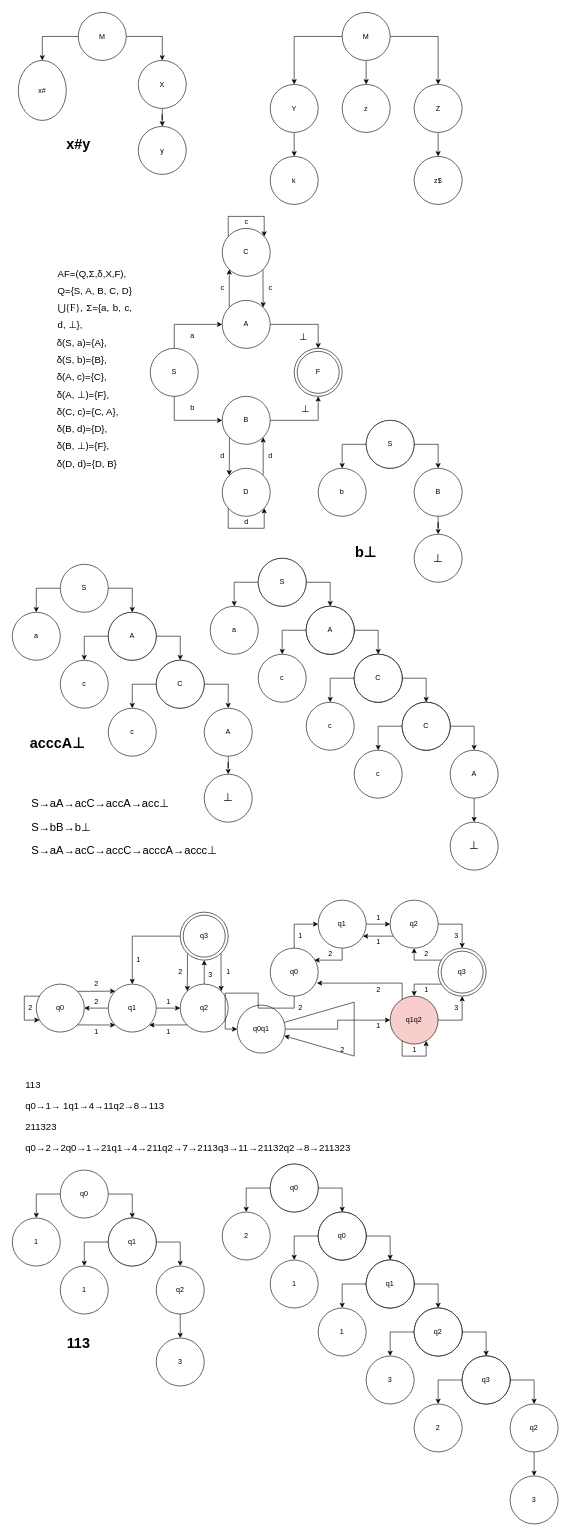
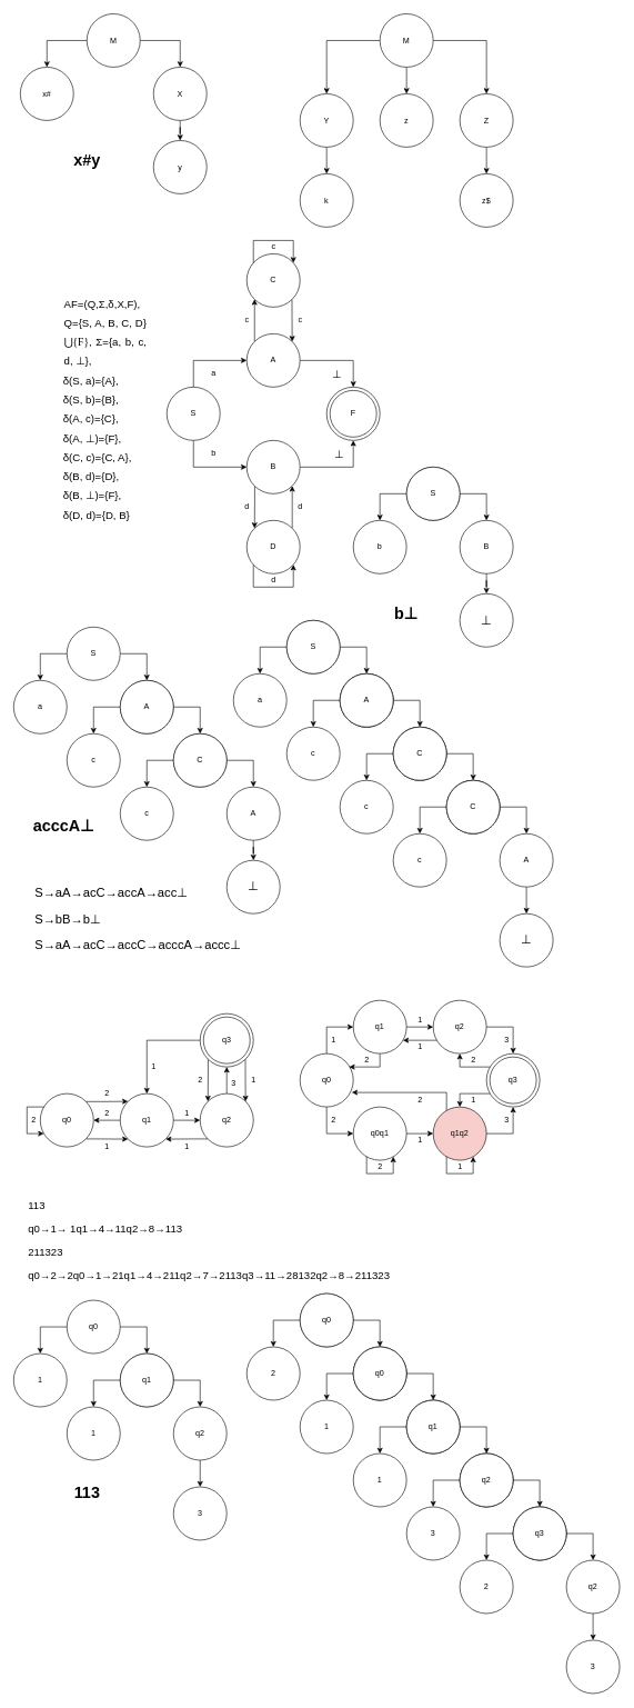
- <mxCell id="4" value="x#" style="ellipse;whiteSpace=wrap;html=1;aspect=fixed;" vertex="1" parent="1"><mxGeometry x="30" y="100" width="80" height="100" as="geometry" /></mxCell>
+ <mxCell id="4" value="x#" style="ellipse;whiteSpace=wrap;html=1;aspect=fixed;" vertex="1" parent="1"><mxGeometry x="30" y="100" width="80" height="80" as="geometry" /></mxCell>
- <mxCell id="138" value="q0q1" style="ellipse;whiteSpace=wrap;html=1;aspect=fixed;" vertex="1" parent="1"><mxGeometry x="395" y="1675" width="80" height="80" as="geometry" /></mxCell>
+ <mxCell id="138" value="q0q1" style="ellipse;whiteSpace=wrap;html=1;aspect=fixed;" vertex="1" parent="1"><mxGeometry x="530" y="1660" width="80" height="80" as="geometry" /></mxCell>
- <mxCell id="161" value="&lt;b style=&quot;font-weight: normal&quot; id=&quot;docs-internal-guid-4954e0fb-7fff-2553-863b-913e0501799c&quot;&gt;&lt;p dir=&quot;ltr&quot; style=&quot;line-height: 1.38 ; margin-top: 0pt ; margin-bottom: 10pt&quot;&gt;&lt;span style=&quot;font-size: 12pt; font-family: calibri, sans-serif; color: rgb(0, 0, 0); background-color: transparent; font-weight: 400; font-style: normal; font-variant: normal; text-decoration: none; vertical-align: baseline;&quot;&gt;113&lt;/span&gt;&lt;/p&gt;&lt;p dir=&quot;ltr&quot; style=&quot;line-height: 1.38 ; margin-top: 0pt ; margin-bottom: 10pt&quot;&gt;&lt;span style=&quot;font-size: 12pt; font-family: calibri, sans-serif; color: rgb(0, 0, 0); background-color: transparent; font-weight: 400; font-style: normal; font-variant: normal; text-decoration: none; vertical-align: baseline;&quot;&gt;q0→1→ 1q1→4→11q2→8→113&lt;/span&gt;&lt;/p&gt;&lt;p dir=&quot;ltr&quot; style=&quot;line-height: 1.38 ; margin-top: 0pt ; margin-bottom: 10pt&quot;&gt;&lt;span style=&quot;font-size: 12pt; font-family: calibri, sans-serif; color: rgb(0, 0, 0); background-color: transparent; font-weight: 400; font-style: normal; font-variant: normal; text-decoration: none; vertical-align: baseline;&quot;&gt;211323&lt;/span&gt;&lt;/p&gt;&lt;p dir=&quot;ltr&quot; style=&quot;line-height: 1.38 ; margin-top: 0pt ; margin-bottom: 10pt&quot;&gt;&lt;span style=&quot;font-size: 12pt; font-family: calibri, sans-serif; color: rgb(0, 0, 0); background-color: transparent; font-weight: 400; font-style: normal; font-variant: normal; text-decoration: none; vertical-align: baseline;&quot;&gt;q0→2→2q0→1→21q1→4→211q2→7→2113q3→11→21132q2→8→211323&lt;/span&gt;&lt;/p&gt;&lt;/b&gt;&lt;br class=&quot;Apple-interchange-newline&quot;&gt;" style="text;whiteSpace=wrap;html=1;" vertex="1" parent="1"><mxGeometry x="40" y="1790" width="530" height="170" as="geometry" /></mxCell>
+ <mxCell id="161" value="&lt;b style=&quot;font-weight: normal&quot; id=&quot;docs-internal-guid-4954e0fb-7fff-2553-863b-913e0501799c&quot;&gt;&lt;p dir=&quot;ltr&quot; style=&quot;line-height: 1.38 ; margin-top: 0pt ; margin-bottom: 10pt&quot;&gt;&lt;span style=&quot;font-size: 12pt; font-family: calibri, sans-serif; color: rgb(0, 0, 0); background-color: transparent; font-weight: 400; font-style: normal; font-variant: normal; text-decoration: none; vertical-align: baseline;&quot;&gt;113&lt;/span&gt;&lt;/p&gt;&lt;p dir=&quot;ltr&quot; style=&quot;line-height: 1.38 ; margin-top: 0pt ; margin-bottom: 10pt&quot;&gt;&lt;span style=&quot;font-size: 12pt; font-family: calibri, sans-serif; color: rgb(0, 0, 0); background-color: transparent; font-weight: 400; font-style: normal; font-variant: normal; text-decoration: none; vertical-align: baseline;&quot;&gt;q0→1→ 1q1→4→11q2→8→113&lt;/span&gt;&lt;/p&gt;&lt;p dir=&quot;ltr&quot; style=&quot;line-height: 1.38 ; margin-top: 0pt ; margin-bottom: 10pt&quot;&gt;&lt;span style=&quot;font-size: 12pt; font-family: calibri, sans-serif; color: rgb(0, 0, 0); background-color: transparent; font-weight: 400; font-style: normal; font-variant: normal; text-decoration: none; vertical-align: baseline;&quot;&gt;211323&lt;/span&gt;&lt;/p&gt;&lt;p dir=&quot;ltr&quot; style=&quot;line-height: 1.38 ; margin-top: 0pt ; margin-bottom: 10pt&quot;&gt;&lt;span style=&quot;font-size: 12pt; font-family: calibri, sans-serif; color: rgb(0, 0, 0); background-color: transparent; font-weight: 400; font-style: normal; font-variant: normal; text-decoration: none; vertical-align: baseline;&quot;&gt;q0→2→2q0→1→21q1→4→211q2→7→2113q3→11→28132q2→8→211323&lt;/span&gt;&lt;/p&gt;&lt;/b&gt;&lt;br class=&quot;Apple-interchange-newline&quot;&gt;" style="text;whiteSpace=wrap;html=1;" vertex="1" parent="1"><mxGeometry x="40" y="1790" width="530" height="170" as="geometry" /></mxCell>
